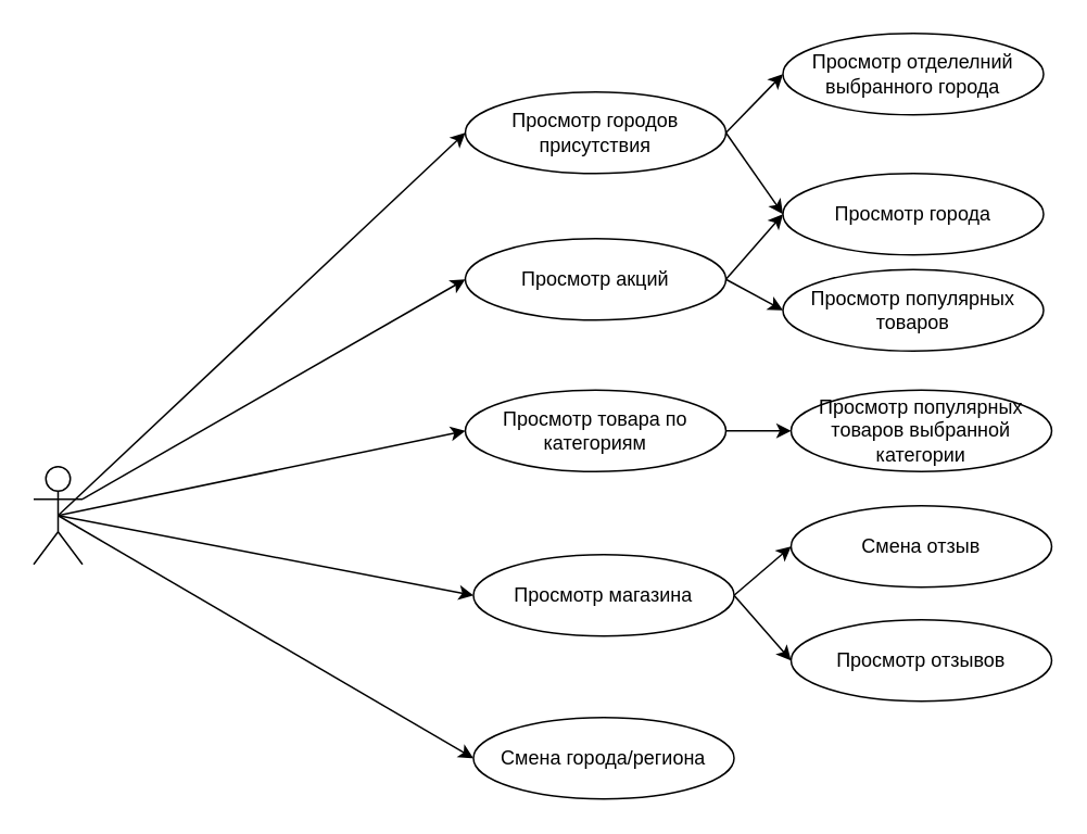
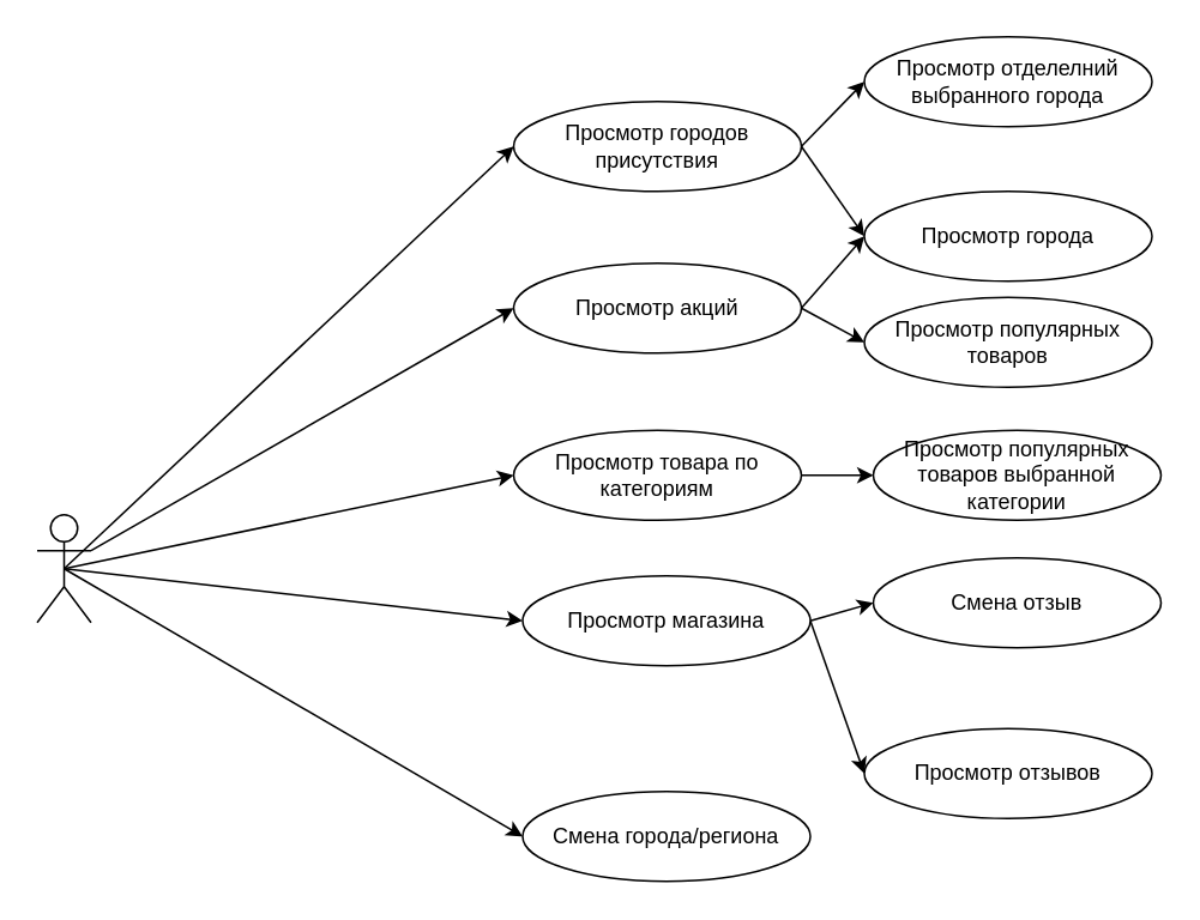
- <mxCell id="17" value="Просмотр магазина" style="ellipse;whiteSpace=wrap;html=1;" vertex="1" parent="1"><mxGeometry x="290" y="340" width="160" height="50" as="geometry" /></mxCell>
+ <mxCell id="17" value="Просмотр магазина" style="ellipse;whiteSpace=wrap;html=1;" vertex="1" parent="1"><mxGeometry x="290" y="320" width="160" height="50" as="geometry" /></mxCell>
- <mxCell id="19" value="Просмотр&amp;nbsp;отзывов" style="ellipse;whiteSpace=wrap;html=1;" vertex="1" parent="1"><mxGeometry x="485" y="380" width="160" height="50" as="geometry" /></mxCell>
+ <mxCell id="19" value="Просмотр&amp;nbsp;отзывов" style="ellipse;whiteSpace=wrap;html=1;" vertex="1" parent="1"><mxGeometry x="480" y="405" width="160" height="50" as="geometry" /></mxCell>
